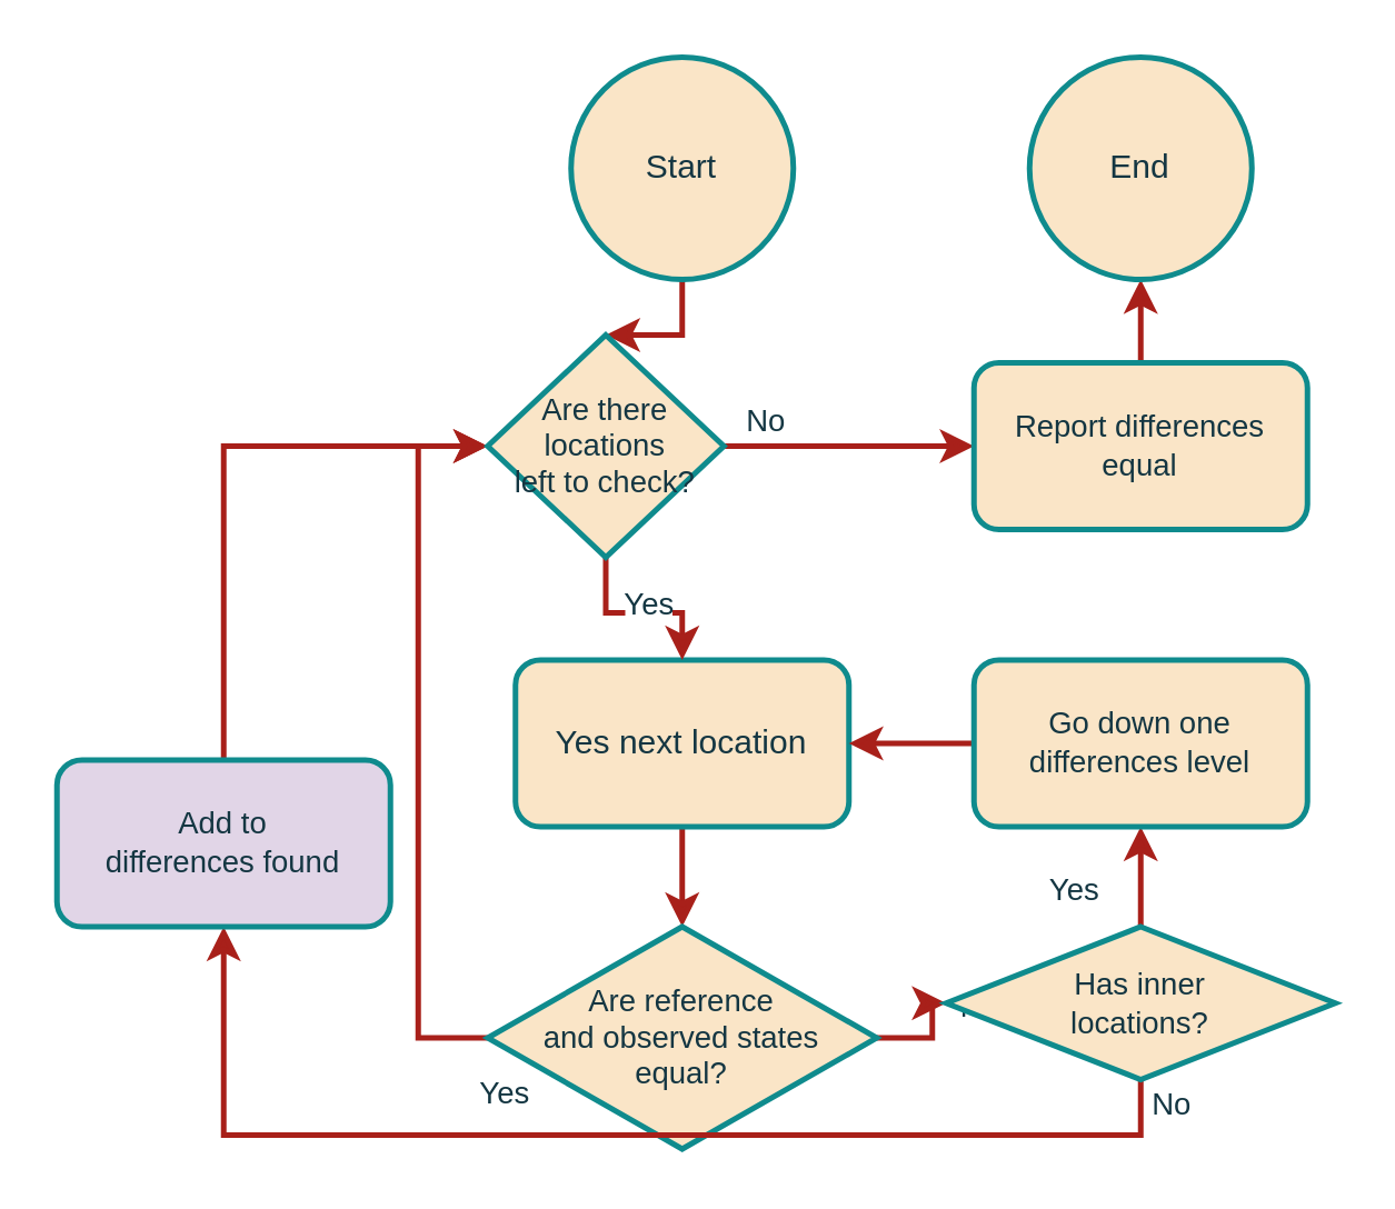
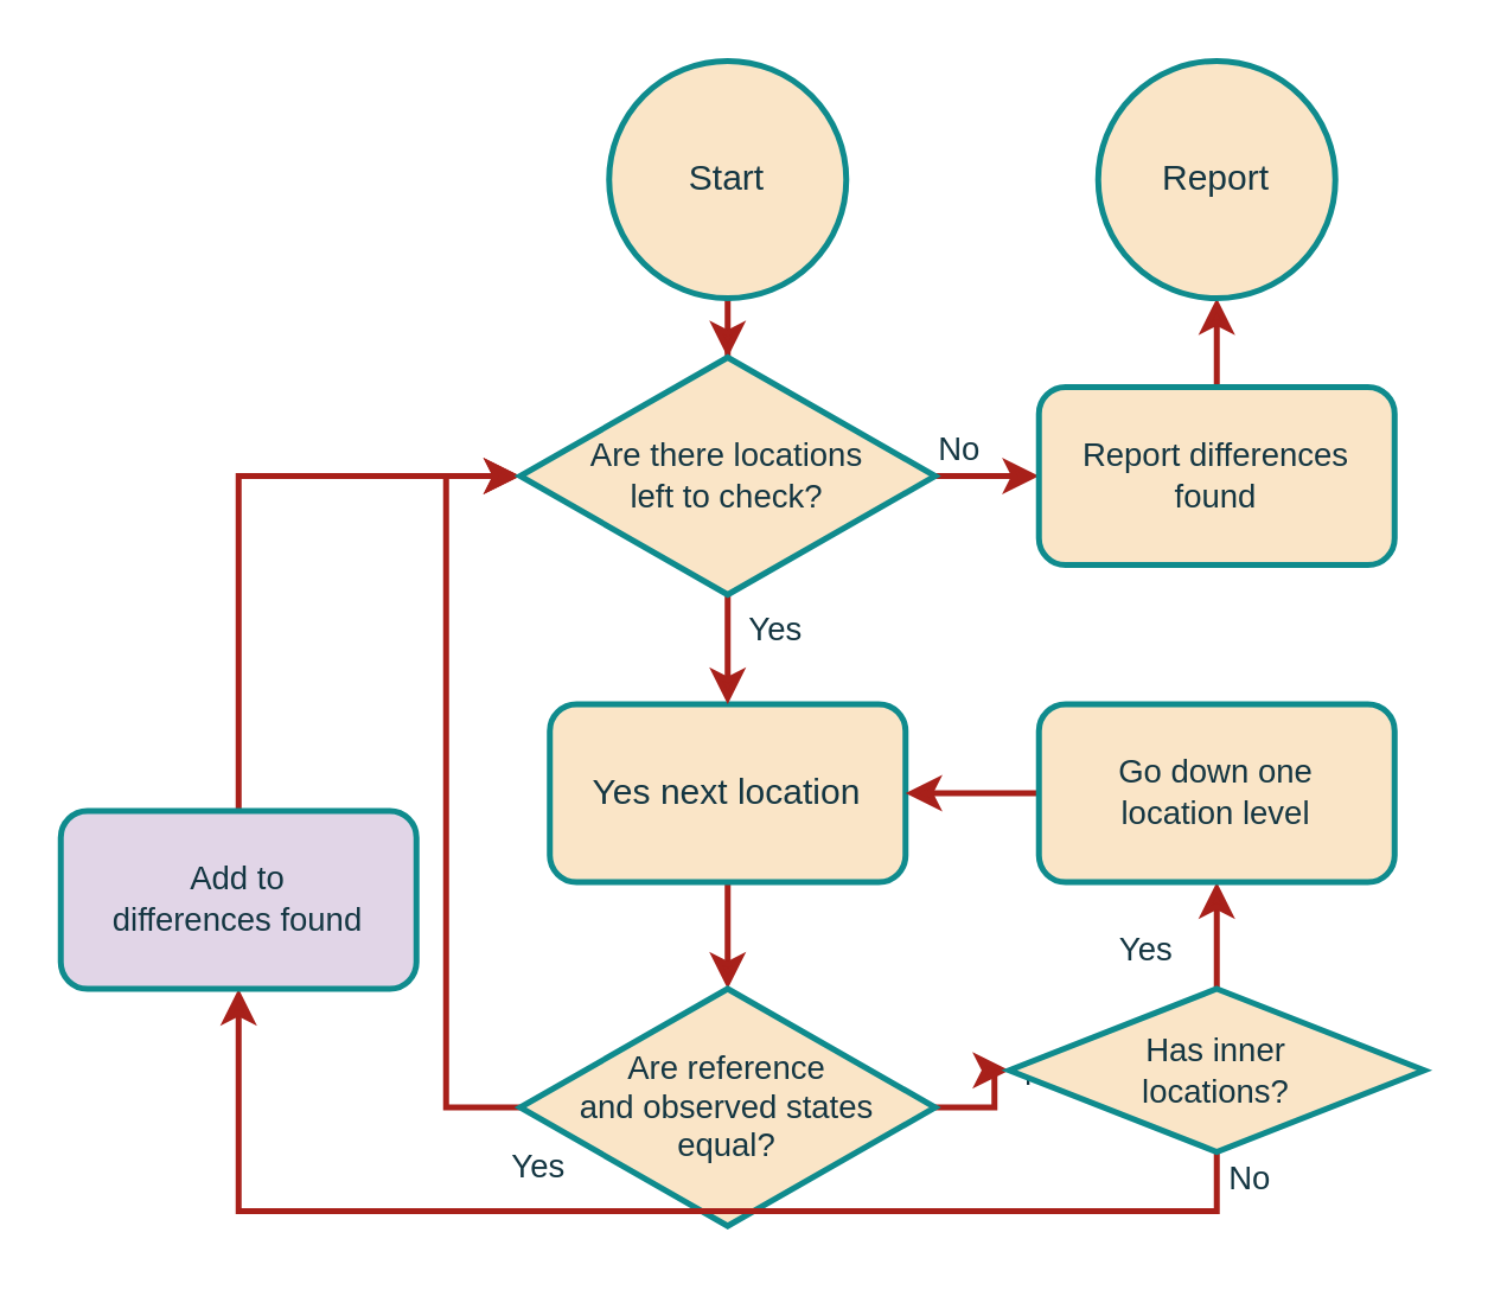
- <mxCell id="26" value="End" style="ellipse;whiteSpace=wrap;html=1;aspect=fixed;strokeColor=#0F8B8D;fontColor=#143642;fillColor=#FAE5C7;strokeWidth=2;" vertex="1" parent="1"><mxGeometry x="370" y="20" width="80" height="80" as="geometry" /></mxCell>
+ <mxCell id="26" value="Report" style="ellipse;whiteSpace=wrap;html=1;aspect=fixed;strokeColor=#0F8B8D;fontColor=#143642;fillColor=#FAE5C7;strokeWidth=2;" vertex="1" parent="1"><mxGeometry x="370" y="20" width="80" height="80" as="geometry" /></mxCell>
- <mxCell id="23" value="Are there locations &lt;br&gt;left to check?" style="rhombus;whiteSpace=wrap;html=1;rounded=0;strokeColor=#0F8B8D;strokeWidth=2;align=center;verticalAlign=middle;fontFamily=Helvetica;fontSize=11;fontColor=#143642;fillColor=#FAE5C7;" vertex="1" parent="1"><mxGeometry x="175" y="120" width="85" height="80" as="geometry" /></mxCell>
+ <mxCell id="23" value="Are there locations &lt;br&gt;left to check?" style="rhombus;whiteSpace=wrap;html=1;rounded=0;strokeColor=#0F8B8D;strokeWidth=2;align=center;verticalAlign=middle;fontFamily=Helvetica;fontSize=11;fontColor=#143642;fillColor=#FAE5C7;" vertex="1" parent="1"><mxGeometry x="175" y="120" width="140" height="80" as="geometry" /></mxCell>
- <mxCell id="25" value="Report differences equal" style="rounded=1;whiteSpace=wrap;html=1;strokeColor=#0F8B8D;strokeWidth=2;align=center;verticalAlign=middle;fontFamily=Helvetica;fontSize=11;fontColor=#143642;fillColor=#FAE5C7;" vertex="1" parent="1"><mxGeometry x="350" y="130" width="120" height="60" as="geometry" /></mxCell>
+ <mxCell id="25" value="Report differences found" style="rounded=1;whiteSpace=wrap;html=1;strokeColor=#0F8B8D;strokeWidth=2;align=center;verticalAlign=middle;fontFamily=Helvetica;fontSize=11;fontColor=#143642;fillColor=#FAE5C7;" vertex="1" parent="1"><mxGeometry x="350" y="130" width="120" height="60" as="geometry" /></mxCell>
- <mxCell id="18" value="Go down one &lt;br&gt;differences level" style="rounded=1;whiteSpace=wrap;html=1;strokeColor=#0F8B8D;strokeWidth=2;align=center;verticalAlign=middle;fontFamily=Helvetica;fontSize=11;fontColor=#143642;fillColor=#FAE5C7;" vertex="1" parent="1"><mxGeometry x="350" y="237" width="120" height="60" as="geometry" /></mxCell>
+ <mxCell id="18" value="Go down one &lt;br&gt;location level" style="rounded=1;whiteSpace=wrap;html=1;strokeColor=#0F8B8D;strokeWidth=2;align=center;verticalAlign=middle;fontFamily=Helvetica;fontSize=11;fontColor=#143642;fillColor=#FAE5C7;" vertex="1" parent="1"><mxGeometry x="350" y="237" width="120" height="60" as="geometry" /></mxCell>
